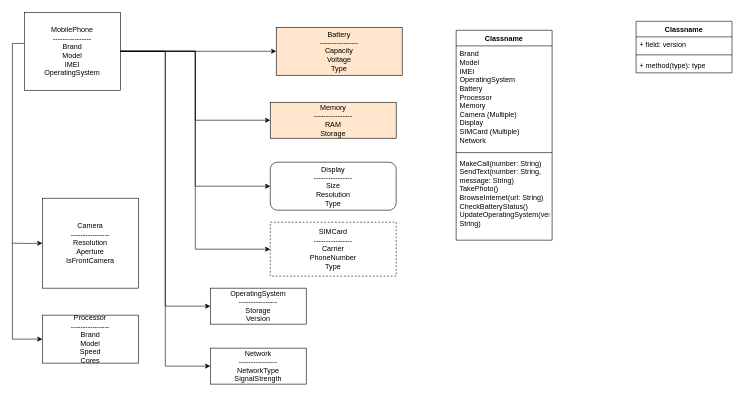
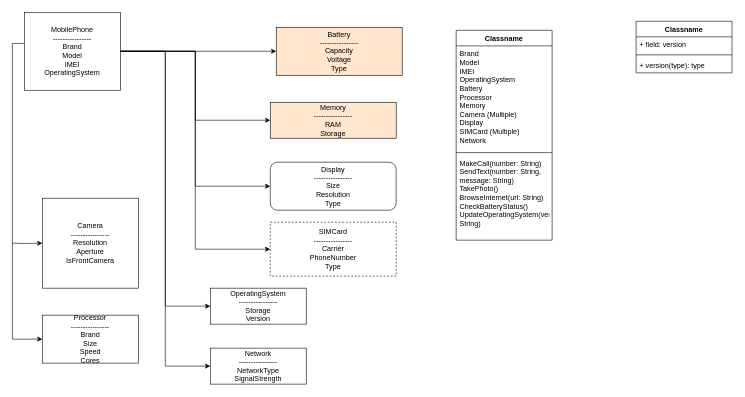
- <mxCell id="26" value="+ method(type): type" style="text;strokeColor=none;fillColor=none;align=left;verticalAlign=top;spacingLeft=4;spacingRight=4;overflow=hidden;rotatable=0;points=[[0,0.5],[1,0.5]];portConstraint=eastwest;whiteSpace=wrap;html=1;" vertex="1" parent="23"><mxGeometry y="60" width="160" height="26" as="geometry" /></mxCell>
+ <mxCell id="26" value="+ version(type): type" style="text;strokeColor=none;fillColor=none;align=left;verticalAlign=top;spacingLeft=4;spacingRight=4;overflow=hidden;rotatable=0;points=[[0,0.5],[1,0.5]];portConstraint=eastwest;whiteSpace=wrap;html=1;" vertex="1" parent="23"><mxGeometry y="60" width="160" height="26" as="geometry" /></mxCell>
- <mxCell id="4" value="Processor&#10;----------------&#10;Brand&#10;Model&#10;Speed&#10;Cores" style="rounded=0;whiteSpace=wrap;html=1;" parent="1" vertex="1"><mxGeometry x="70" y="525" width="160" height="80" as="geometry" /></mxCell>
+ <mxCell id="4" value="Processor&#10;----------------&#10;Brand&#10;Size&#10;Speed&#10;Cores" style="rounded=0;whiteSpace=wrap;html=1;" parent="1" vertex="1"><mxGeometry x="70" y="525" width="160" height="80" as="geometry" /></mxCell>
